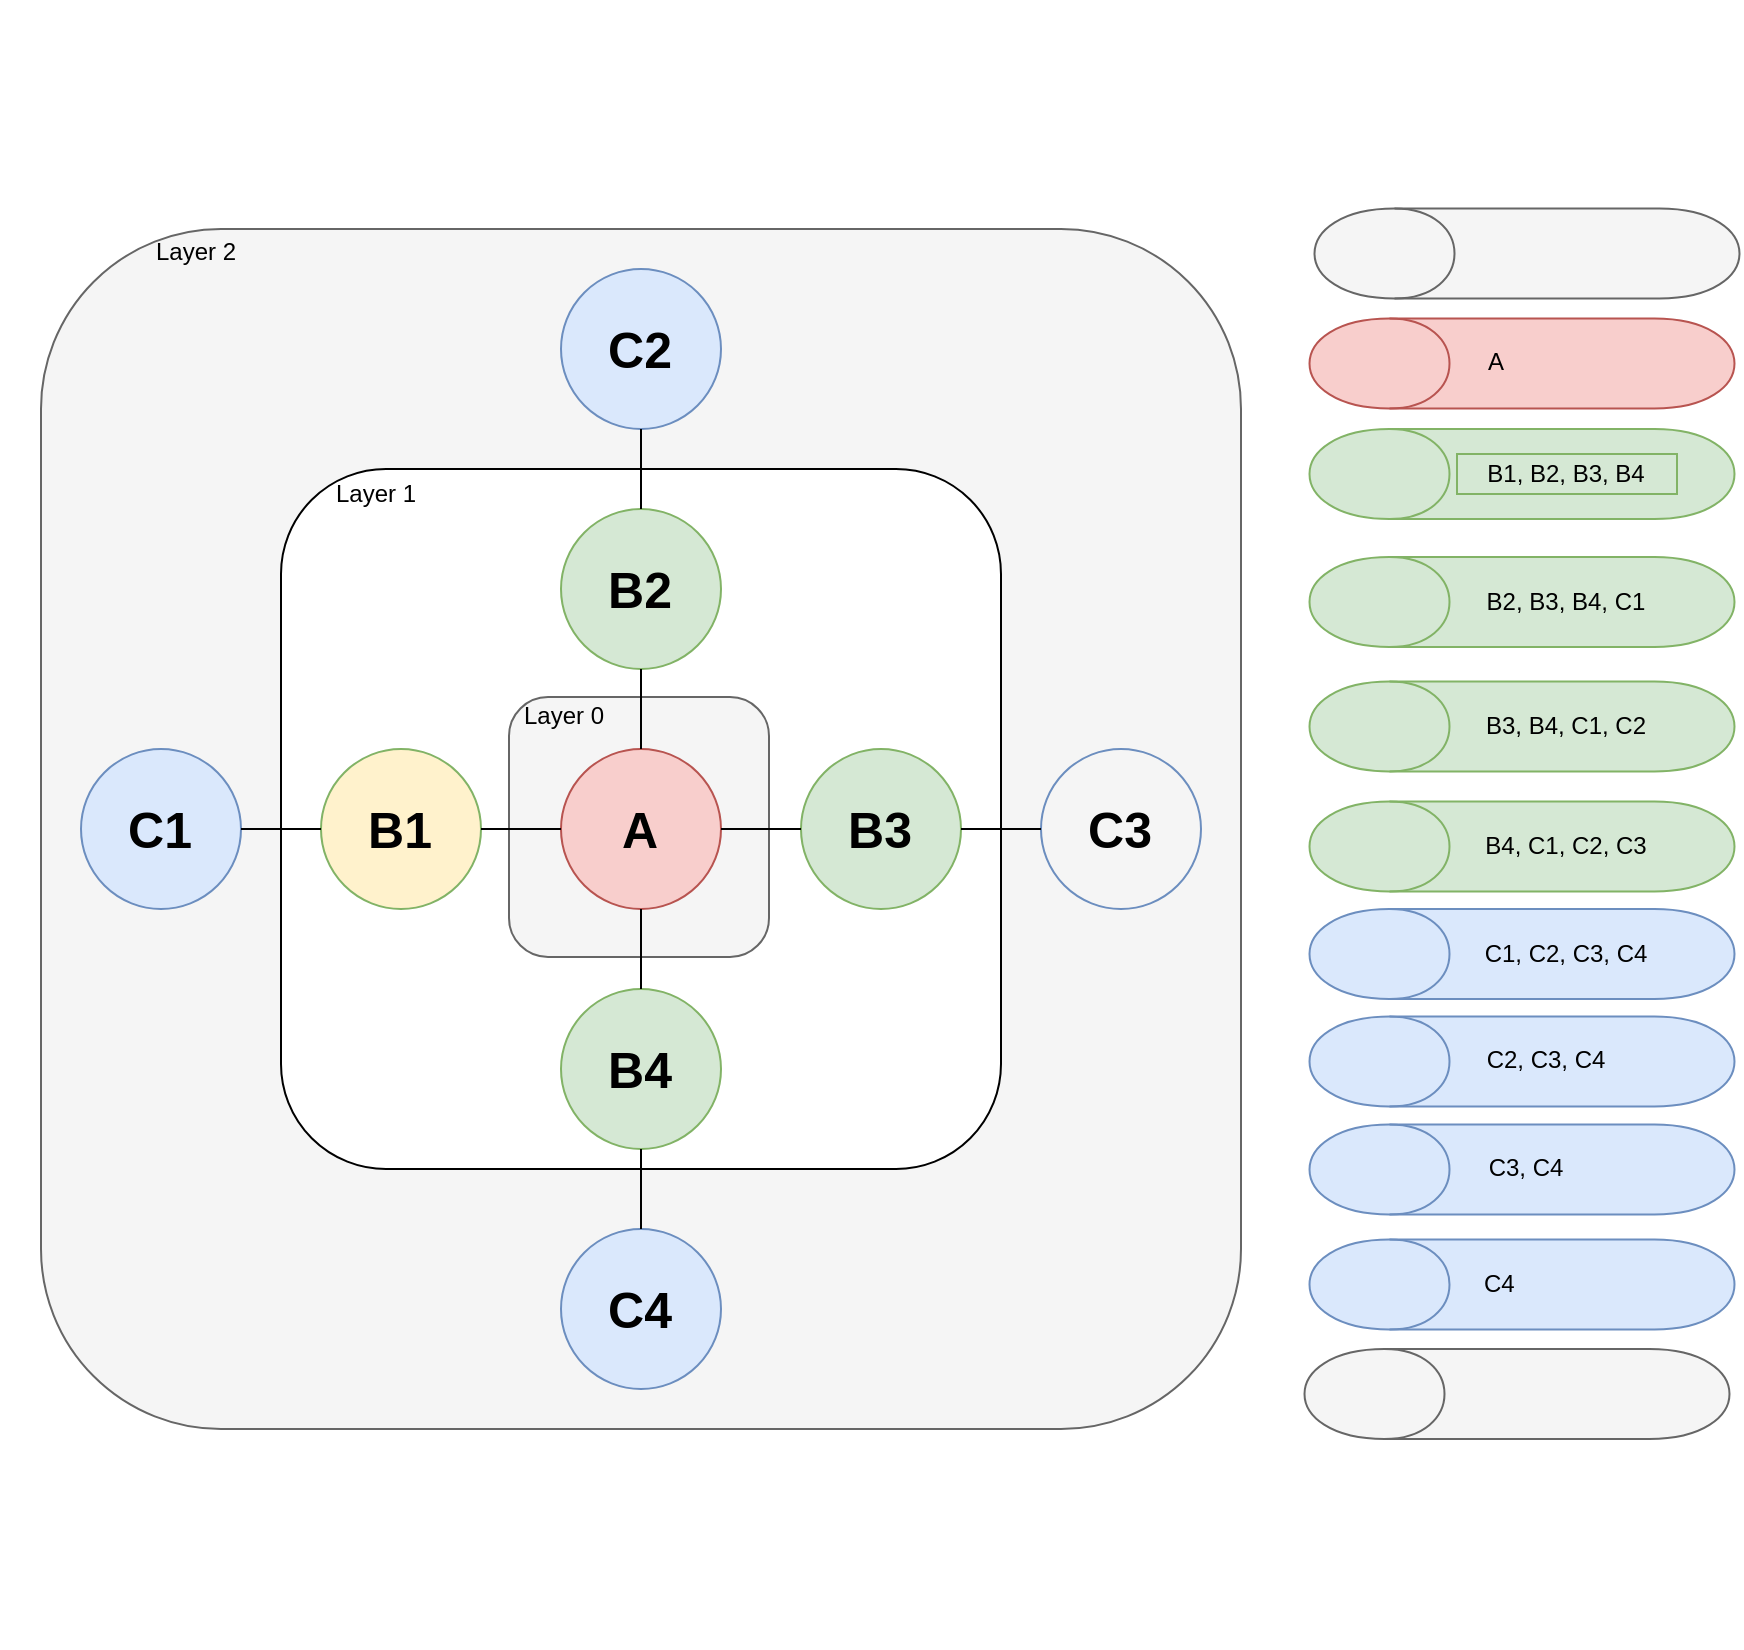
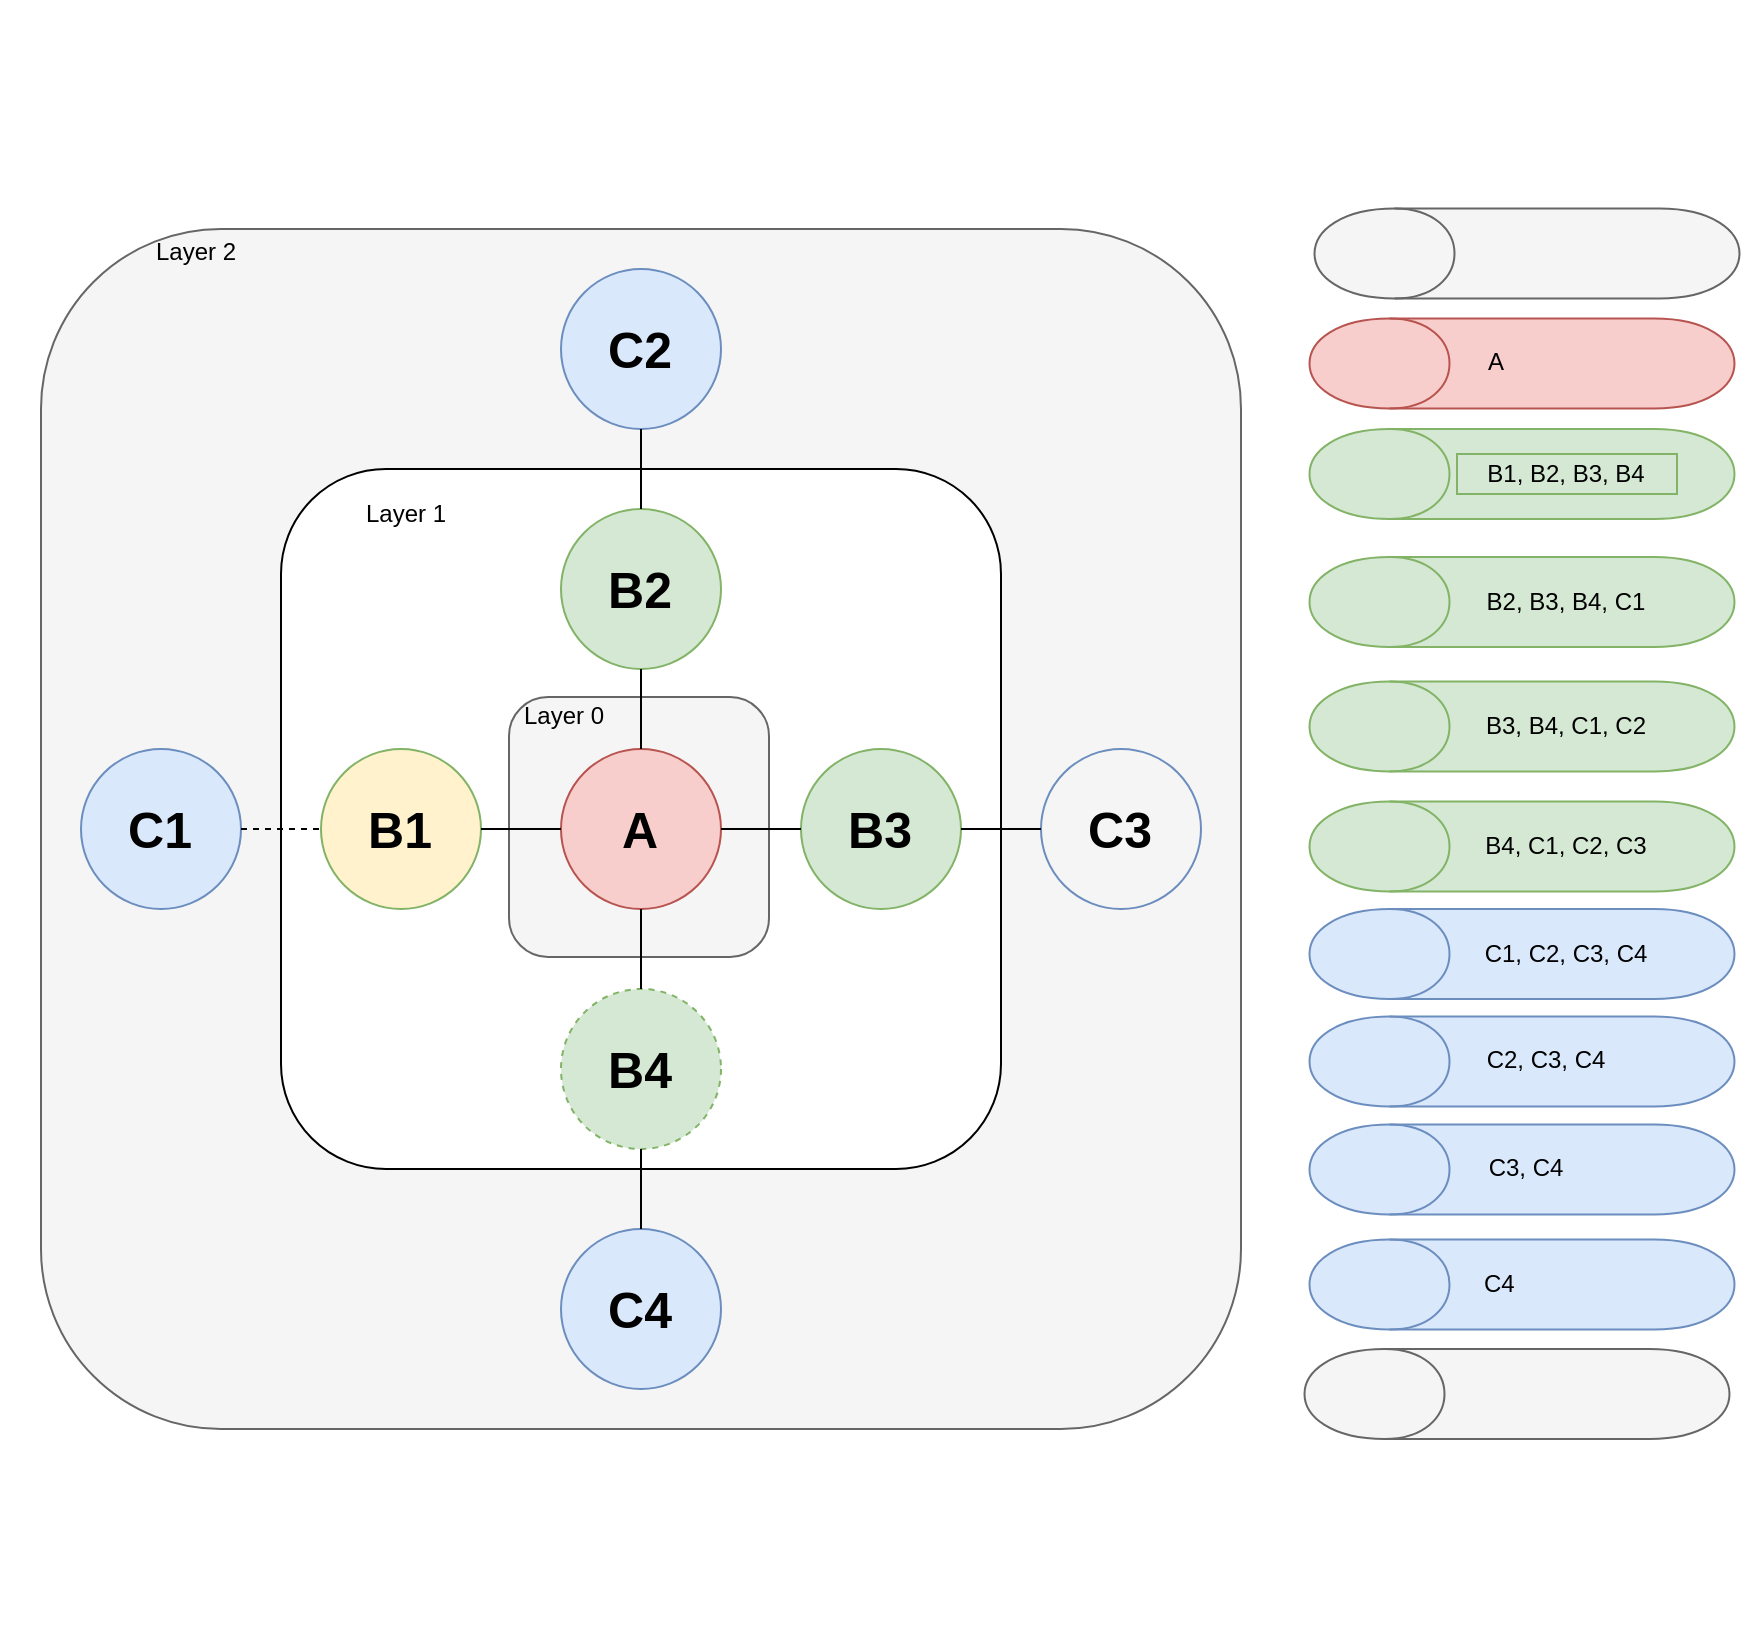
- <mxCell id="43" value="Layer 1" style="text;html=1;strokeColor=none;fillColor=none;align=center;verticalAlign=middle;whiteSpace=wrap;rounded=0;" vertex="1" parent="1"><mxGeometry x="160" y="236.5" width="56" height="20" as="geometry" /></mxCell>
+ <mxCell id="43" value="Layer 1" style="text;html=1;strokeColor=none;fillColor=none;align=center;verticalAlign=middle;whiteSpace=wrap;rounded=0;" vertex="1" parent="1"><mxGeometry x="175" y="246.5" width="56" height="20" as="geometry" /></mxCell>
- <mxCell id="22" value="" style="endArrow=none;html=1;entryX=0;entryY=0.5;entryDx=0;entryDy=0;exitX=1;exitY=0.5;exitDx=0;exitDy=0;" parent="1" source="13" target="6" edge="1"><mxGeometry width="50" height="50" relative="1" as="geometry"><mxPoint x="40" y="764" as="sourcePoint" /><mxPoint x="90" y="714" as="targetPoint" /></mxGeometry></mxCell>
+ <mxCell id="22" value="" style="endArrow=none;html=1;entryX=0;entryY=0.5;entryDx=0;entryDy=0;exitX=1;exitY=0.5;exitDx=0;exitDy=0;dashed=1;" parent="1" source="13" target="6" edge="1"><mxGeometry width="50" height="50" relative="1" as="geometry"><mxPoint x="40" y="764" as="sourcePoint" /><mxPoint x="90" y="714" as="targetPoint" /></mxGeometry></mxCell>
- <mxCell id="8" value="&lt;b style=&quot;font-size: 25px&quot;&gt;B4&lt;/b&gt;" style="ellipse;whiteSpace=wrap;html=1;aspect=fixed;fillColor=#d5e8d4;strokeColor=#82b366;" parent="1" vertex="1"><mxGeometry x="280" y="494" width="80" height="80" as="geometry" /></mxCell>
+ <mxCell id="8" value="&lt;b style=&quot;font-size: 25px&quot;&gt;B4&lt;/b&gt;" style="ellipse;whiteSpace=wrap;html=1;aspect=fixed;fillColor=#d5e8d4;strokeColor=#82b366;dashed=1;" parent="1" vertex="1"><mxGeometry x="280" y="494" width="80" height="80" as="geometry" /></mxCell>
